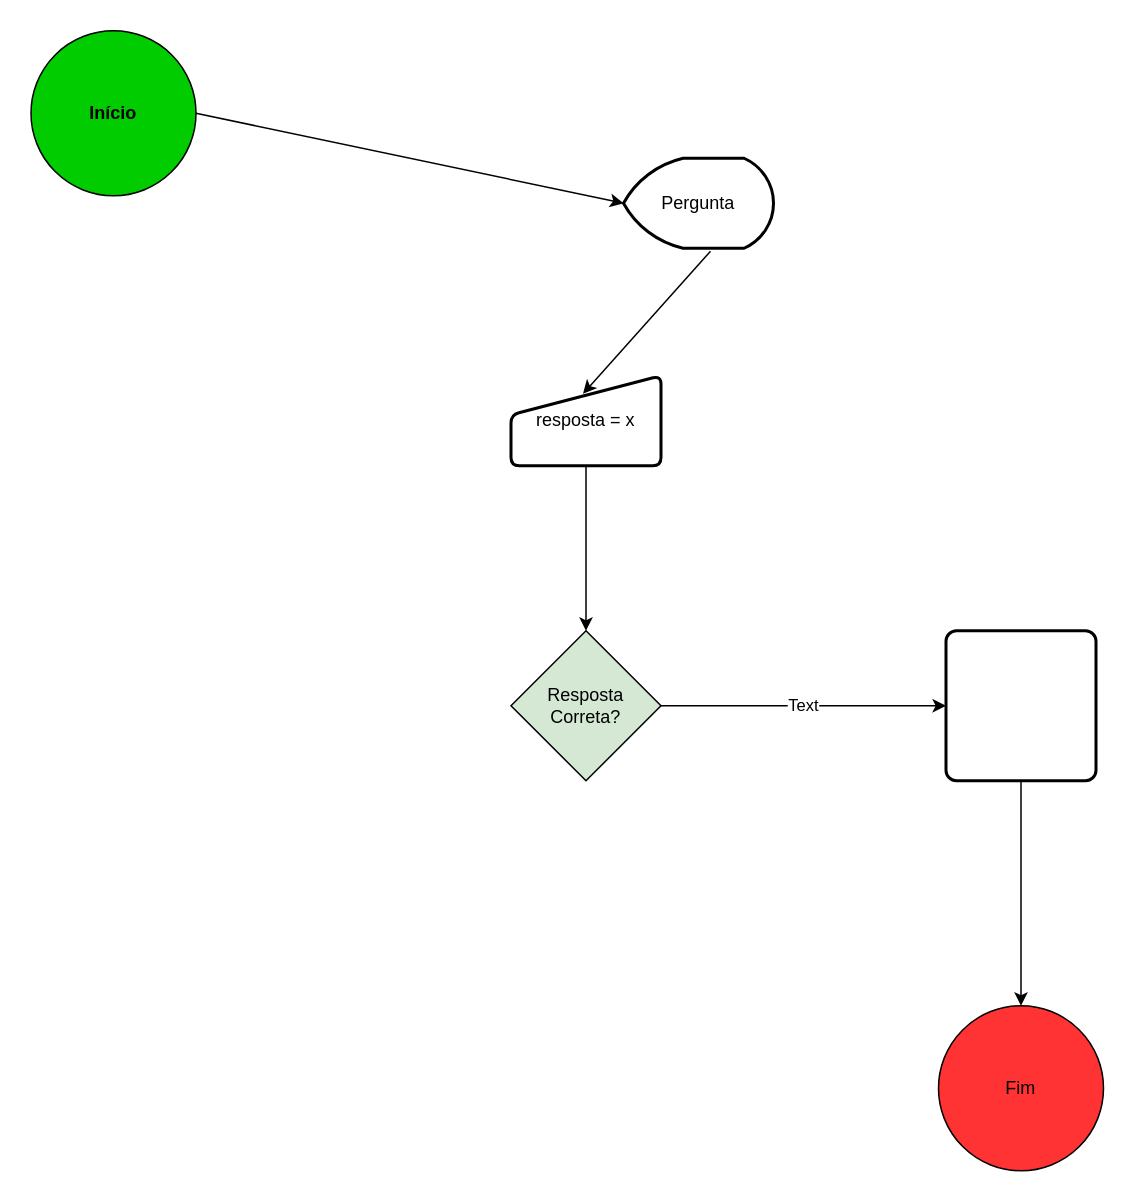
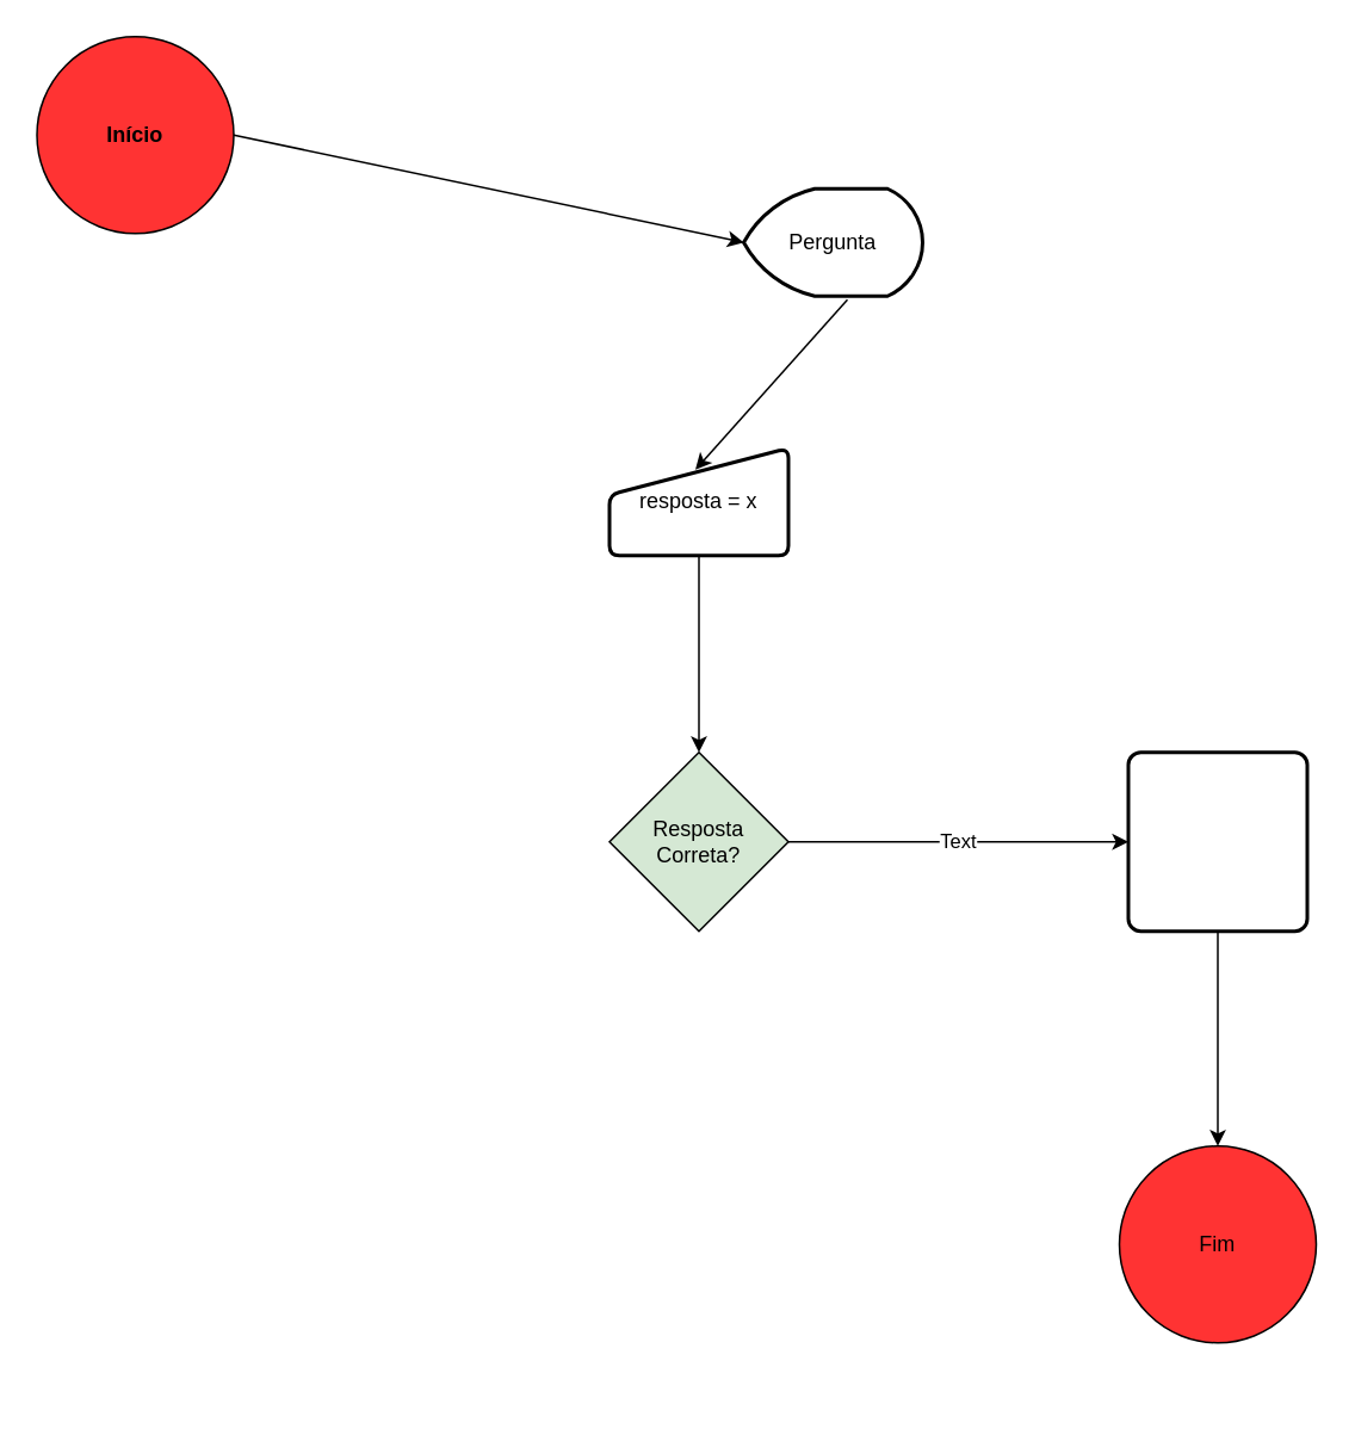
- <mxCell id="2" value="&lt;b&gt;Início&lt;/b&gt;" style="ellipse;whiteSpace=wrap;html=1;aspect=fixed;fillColor=#00CC00;" vertex="1" parent="1"><mxGeometry x="20" y="20" width="110" height="110" as="geometry" /></mxCell>
+ <mxCell id="2" value="&lt;b&gt;Início&lt;/b&gt;" style="ellipse;whiteSpace=wrap;html=1;aspect=fixed;fillColor=#ff3333;" vertex="1" parent="1"><mxGeometry x="20" y="20" width="110" height="110" as="geometry" /></mxCell>
- <mxCell id="11" value="Fim" style="ellipse;whiteSpace=wrap;html=1;aspect=fixed;fillColor=#FF3333;" vertex="1" parent="1"><mxGeometry x="625" y="670" width="110" height="110" as="geometry" /></mxCell>
+ <mxCell id="11" value="Fim" style="ellipse;whiteSpace=wrap;html=1;aspect=fixed;fillColor=#FF3333;" vertex="1" parent="1"><mxGeometry x="625" y="640" width="110" height="110" as="geometry" /></mxCell>
